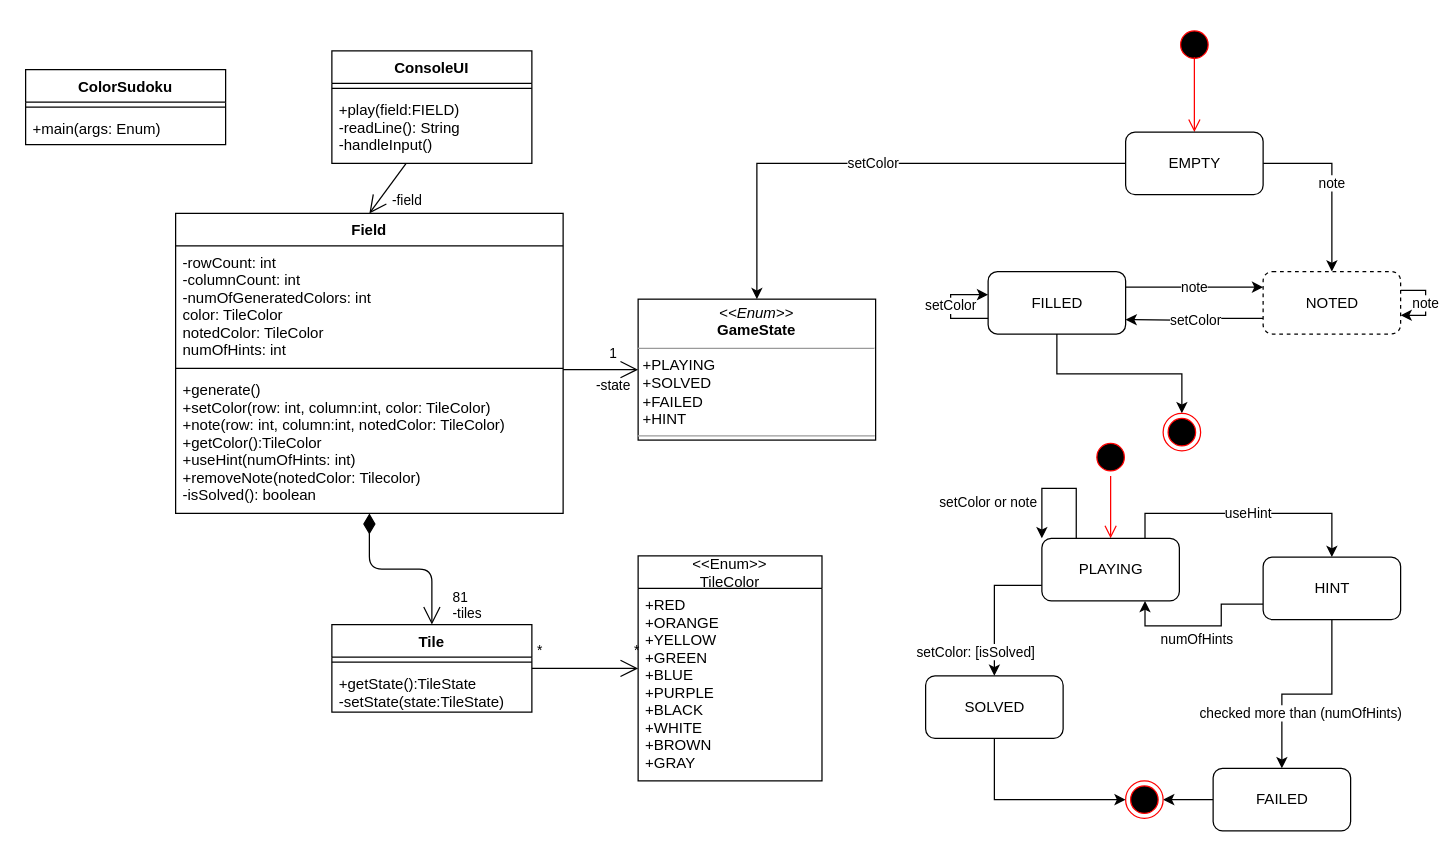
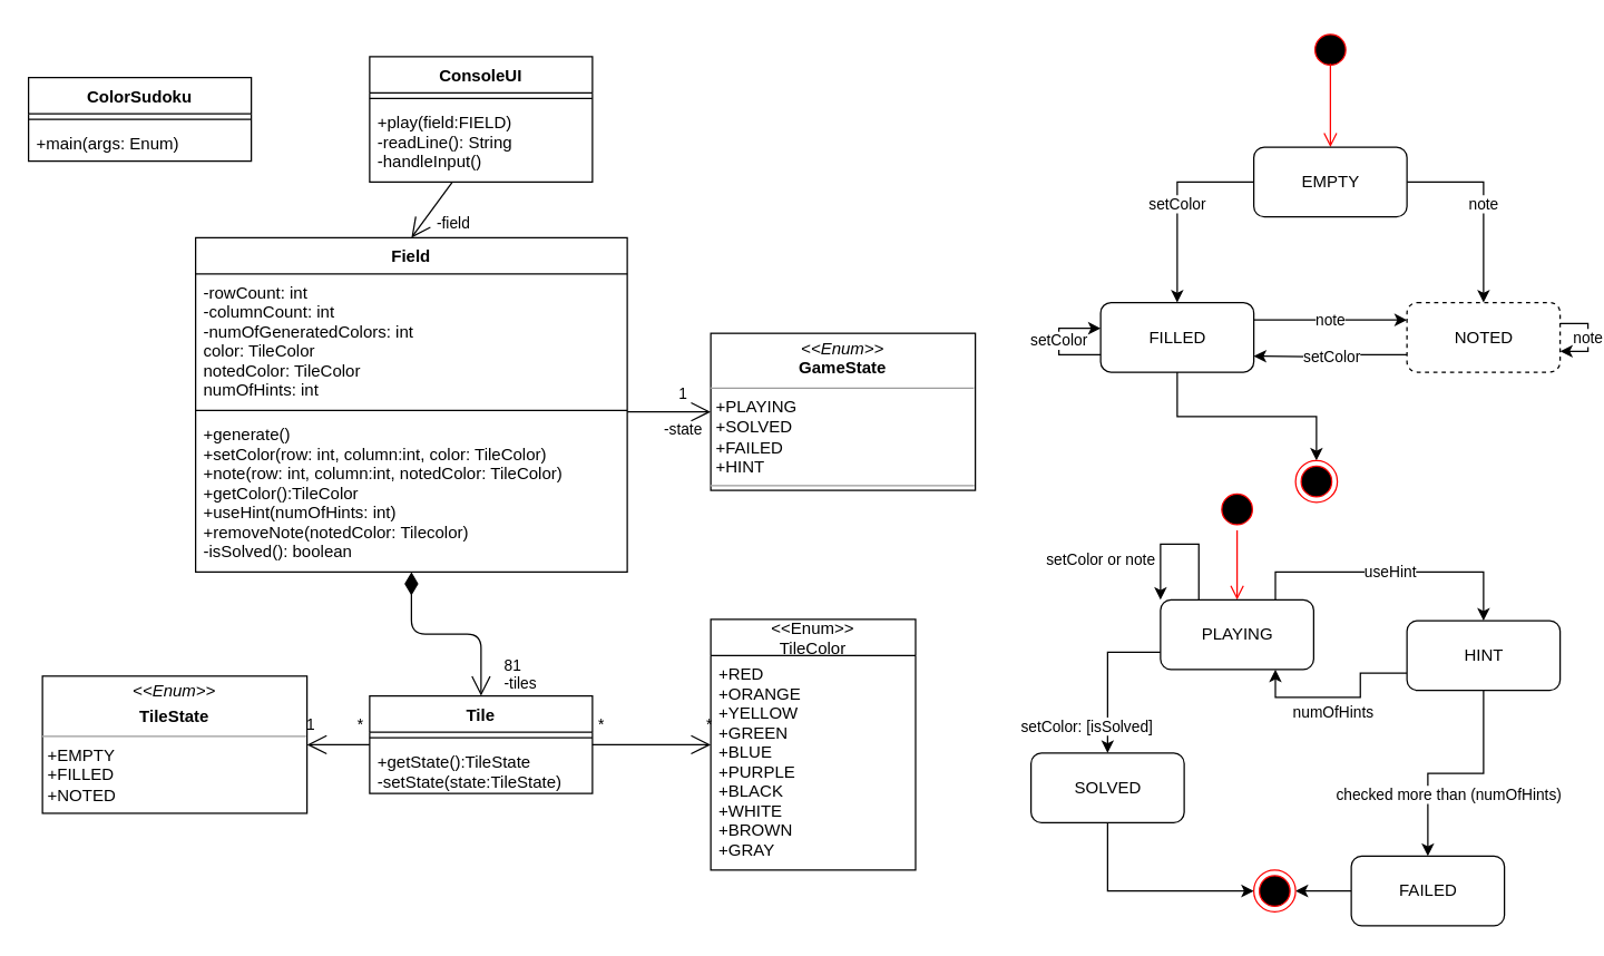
- <mxCell id="26" value="setColor" style="edgeStyle=orthogonalEdgeStyle;rounded=0;orthogonalLoop=1;jettySize=auto;html=1;exitX=0;exitY=0.5;exitDx=0;exitDy=0;" parent="1" source="28" target="17" edge="1"><mxGeometry relative="1" as="geometry" /></mxCell>
+ <mxCell id="26" value="setColor" style="edgeStyle=orthogonalEdgeStyle;rounded=0;orthogonalLoop=1;jettySize=auto;html=1;exitX=0;exitY=0.5;exitDx=0;exitDy=0;" parent="1" source="28" target="31" edge="1"><mxGeometry relative="1" as="geometry" /></mxCell>
+ <mxCell id="18" value="&lt;p style=&quot;margin: 0px ; margin-top: 4px ; text-align: center&quot;&gt;&lt;i&gt;&amp;lt;&amp;lt;Enum&amp;gt;&amp;gt;&lt;/i&gt;&lt;/p&gt;&lt;p style=&quot;margin: 0px ; margin-top: 4px ; text-align: center&quot;&gt;&lt;b&gt;TileState&lt;/b&gt;&lt;br&gt;&lt;b&gt;&lt;/b&gt;&lt;/p&gt;&lt;hr size=&quot;1&quot;&gt;&lt;p style=&quot;margin: 0px ; margin-left: 4px&quot;&gt;+EMPTY&lt;/p&gt;&lt;p style=&quot;margin: 0px ; margin-left: 4px&quot;&gt;+FILLED&lt;/p&gt;&lt;p style=&quot;margin: 0px ; margin-left: 4px&quot;&gt;+NOTED&lt;/p&gt;&lt;p style=&quot;margin: 0px ; margin-left: 4px&quot;&gt;&lt;br&gt;&lt;/p&gt;&lt;hr size=&quot;1&quot;&gt;&lt;p style=&quot;margin: 0px ; margin-left: 4px&quot;&gt;&lt;br&gt;&lt;/p&gt;" style="verticalAlign=top;align=left;overflow=fill;fontSize=12;fontFamily=Helvetica;html=1;" parent="1" vertex="1"><mxGeometry x="30" y="484.75" width="190" height="98.5" as="geometry" /></mxCell>
+ <mxCell id="19" value="1&amp;nbsp;&amp;nbsp;&amp;nbsp;&amp;nbsp;&amp;nbsp;&amp;nbsp;&amp;nbsp;&amp;nbsp;&amp;nbsp; *" style="endArrow=open;endFill=1;endSize=12;entryX=1;entryY=0.5;entryDx=0;entryDy=0;exitX=0;exitY=0.5;exitDx=0;exitDy=0;verticalAlign=middle;labelBorderColor=none;html=1;spacingTop=0;horizontal=1;labelBackgroundColor=none;" parent="1" source="7" target="18" edge="1"><mxGeometry x="0.111" y="-14" width="160" relative="1" as="geometry"><mxPoint x="352.91" y="749" as="sourcePoint" /><mxPoint x="190" y="697.955" as="targetPoint" /><mxPoint as="offset" /></mxGeometry></mxCell>
